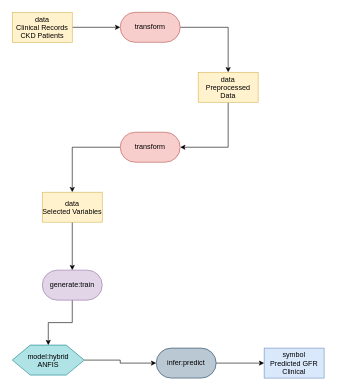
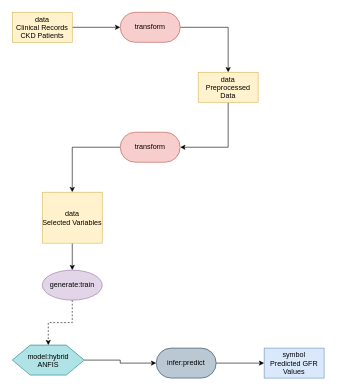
- <mxCell id="11" value="data&#10;Selected Variables" style="rectangle;fillColor=#fff2cc;strokeColor=#d6b656;" name="data" vertex="1" parent="1"><mxGeometry x="70" y="320" width="100" height="50" as="geometry" /></mxCell>
+ <mxCell id="11" value="data&#10;Selected Variables" style="rectangle;fillColor=#fff2cc;strokeColor=#d6b656;" name="data" vertex="1" parent="1"><mxGeometry x="70" y="320" width="100" height="85" as="geometry" /></mxCell>
- <mxCell id="13" value="generate:train" style="rounded=1;whiteSpace=wrap;html=1;arcSize=50;fillColor=#e1d5e7;strokeColor=#9673a6;" name="generate:train" vertex="1" parent="1"><mxGeometry x="70" y="450" width="100" height="50" as="geometry" /></mxCell>
+ <mxCell id="13" value="generate:train" style="ellipse;whiteSpace=wrap;html=1;arcSize=50;fillColor=#e1d5e7;strokeColor=#9673a6;" name="generate:train" vertex="1" parent="1"><mxGeometry x="70" y="450" width="100" height="50" as="geometry" /></mxCell>
- <mxCell id="12" style="edgeStyle=orthogonalEdgeStyle;rounded=0;orthogonalLoop=1;jettySize=auto;html=1;exitX=0.5;exitY=1;exitDx=0;exitDy=0;entryX=0.5;entryY=0;entryDx=0;entryDy=0;" edge="1" parent="1" source="13" target="15"><mxGeometry relative="1" as="geometry" /></mxCell>
+ <mxCell id="12" style="edgeStyle=orthogonalEdgeStyle;rounded=0;orthogonalLoop=1;jettySize=auto;html=1;exitX=0.5;exitY=1;exitDx=0;exitDy=0;entryX=0.5;entryY=0;entryDx=0;entryDy=0;dashed=1;" edge="1" parent="1" source="13" target="15"><mxGeometry relative="1" as="geometry" /></mxCell>
- <mxCell id="18" value="symbol&#10;Predicted GFR&#10;Clinical" style="rectangle;fillColor=#dae8fc;strokeColor=#6c8ebf;" name="symbol" vertex="1" parent="1"><mxGeometry x="440" y="580" width="100" height="50" as="geometry" /></mxCell>
+ <mxCell id="18" value="symbol&#10;Predicted GFR&#10;Values" style="rectangle;fillColor=#dae8fc;strokeColor=#6c8ebf;" name="symbol" vertex="1" parent="1"><mxGeometry x="440" y="580" width="100" height="50" as="geometry" /></mxCell>
